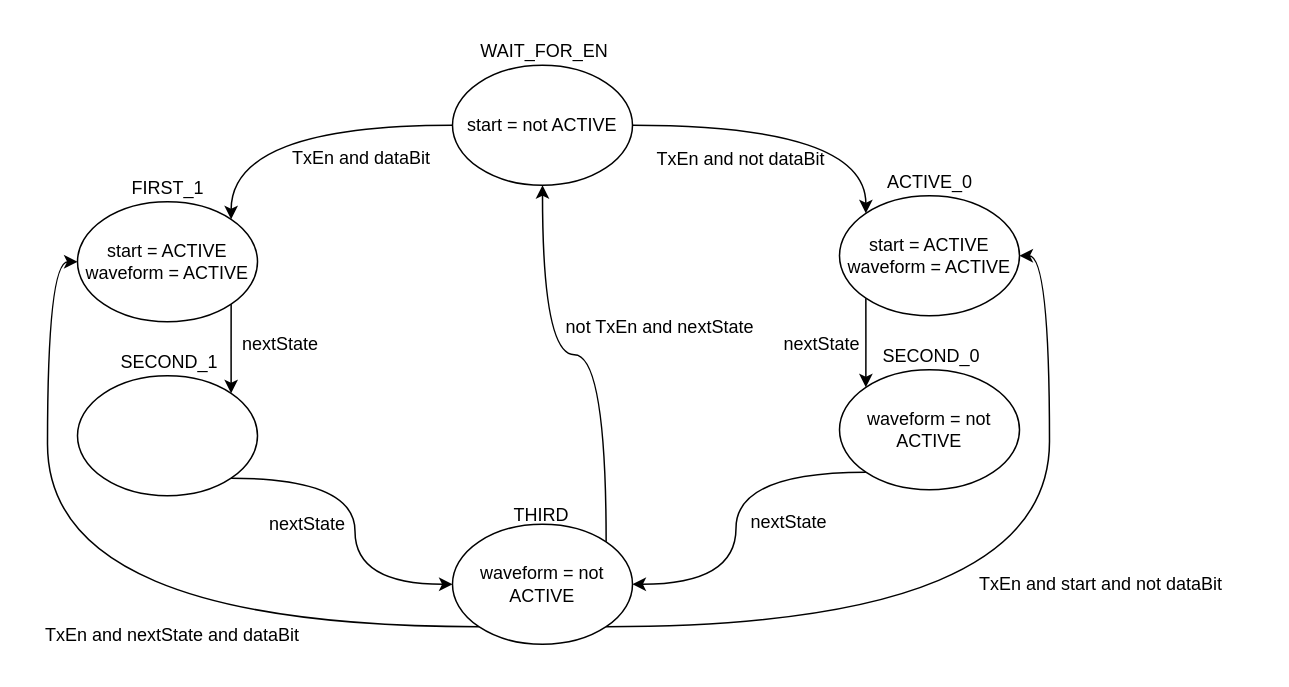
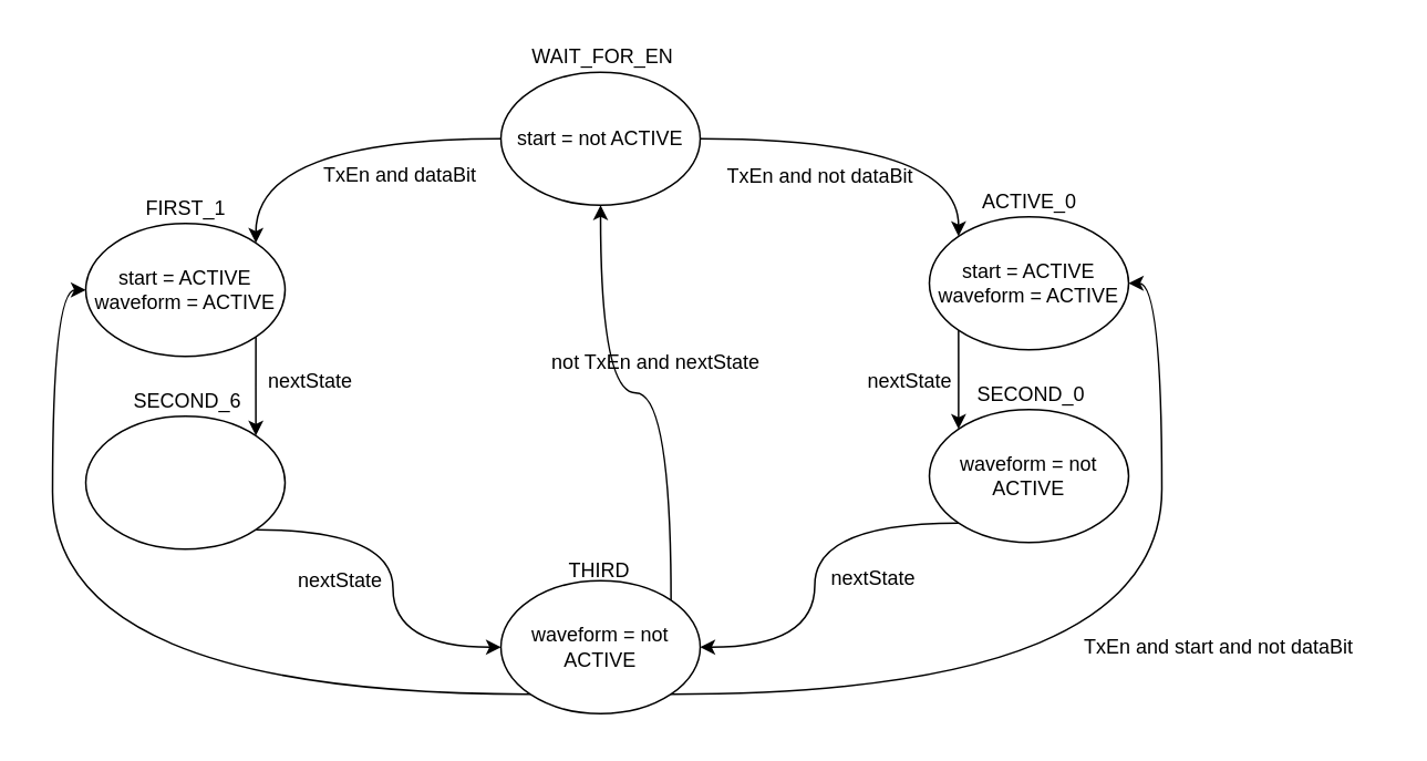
- <mxCell id="11" value="not TxEn and nextState" style="text;html=1;align=center;verticalAlign=middle;resizable=0;points=[];autosize=1;strokeColor=none;fillColor=none;" vertex="1" parent="1"><mxGeometry x="367" y="204" width="144" height="27" as="geometry" /></mxCell>
+ <mxCell id="11" value="not TxEn and nextState" style="text;html=1;align=center;verticalAlign=middle;resizable=0;points=[];autosize=1;strokeColor=none;fillColor=none;" vertex="1" parent="1"><mxGeometry x="322" y="204" width="144" height="27" as="geometry" /></mxCell>
- <mxCell id="23" value="SECOND_1" style="text;html=1;align=center;verticalAlign=middle;resizable=0;points=[];autosize=1;strokeColor=none;fillColor=none;" vertex="1" parent="18"><mxGeometry x="18.5" y="116" width="84" height="27" as="geometry" /></mxCell>
+ <mxCell id="23" value="SECOND_6" style="text;html=1;align=center;verticalAlign=middle;resizable=0;points=[];autosize=1;strokeColor=none;fillColor=none;" vertex="1" parent="18"><mxGeometry x="18.5" y="116" width="84" height="27" as="geometry" /></mxCell>
- <mxCell id="33" value="TxEn and nextState and dataBit" style="text;html=1;align=center;verticalAlign=middle;resizable=0;points=[];autosize=1;strokeColor=none;fillColor=none;" vertex="1" parent="1"><mxGeometry x="20" y="409" width="188" height="27" as="geometry" /></mxCell>
